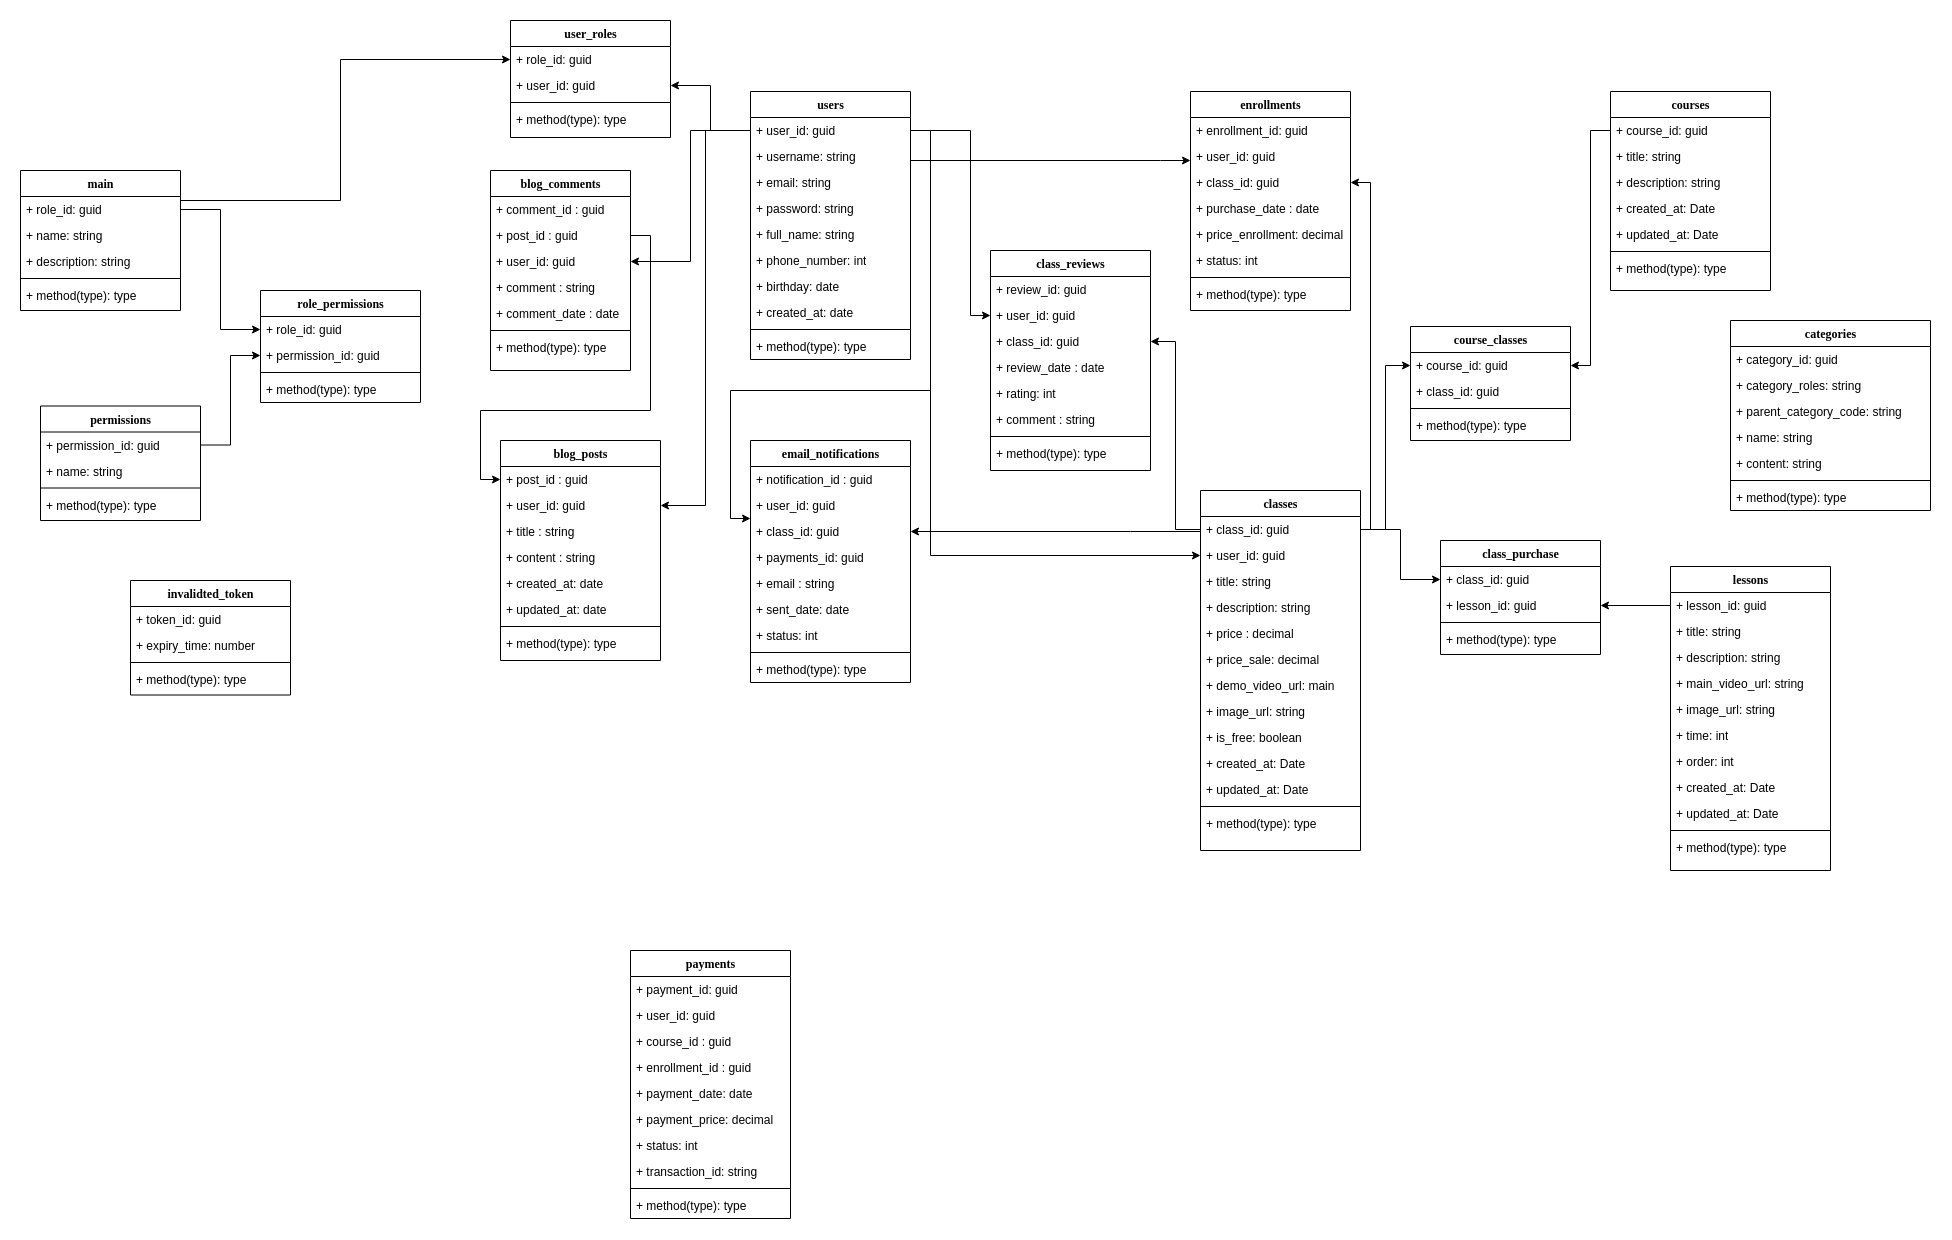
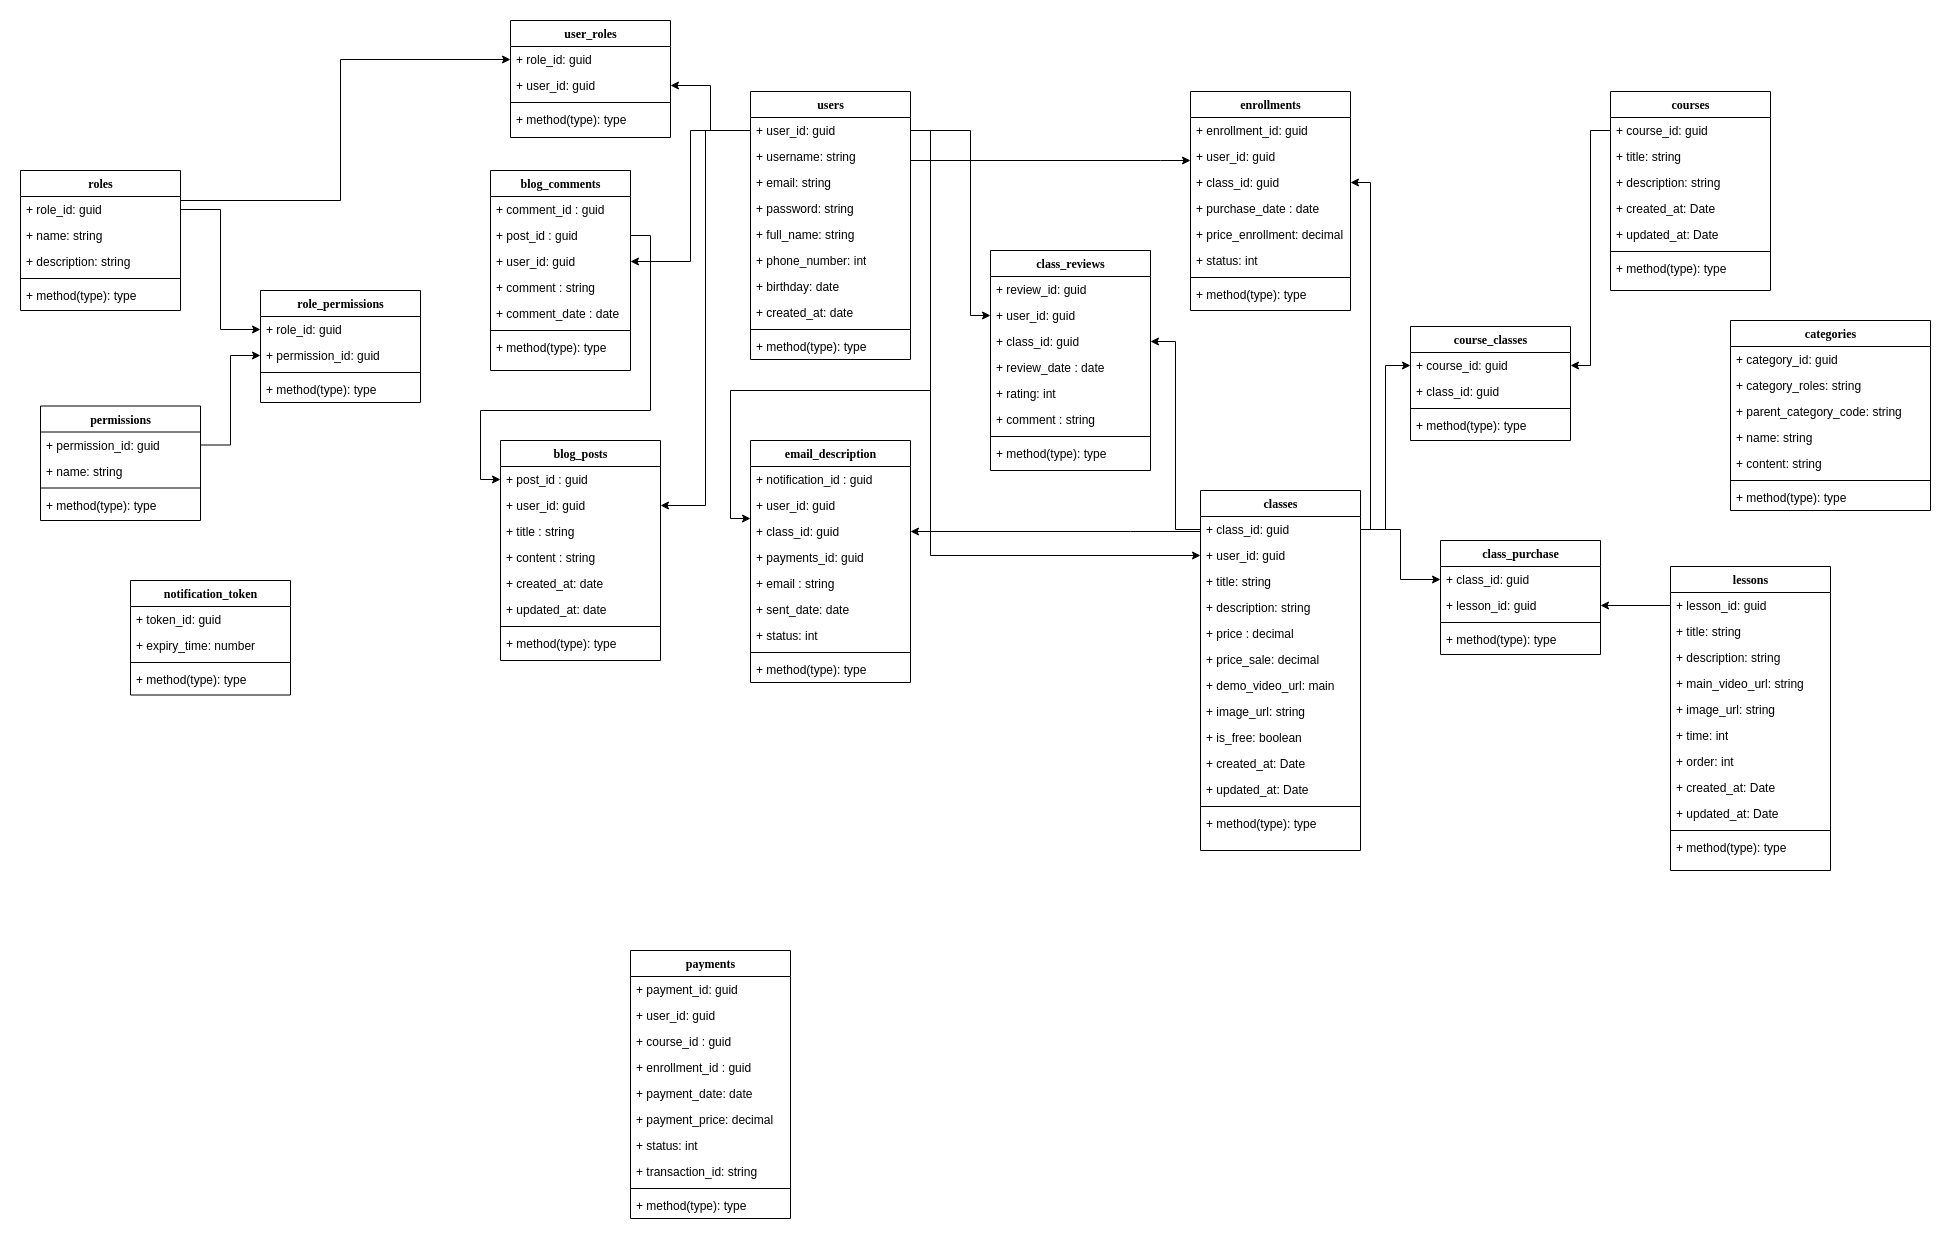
- <mxCell id="30" value="main" style="swimlane;html=1;fontStyle=1;align=center;verticalAlign=top;childLayout=stackLayout;horizontal=1;startSize=26;horizontalStack=0;resizeParent=1;resizeLast=0;collapsible=1;marginBottom=0;swimlaneFillColor=#ffffff;rounded=0;shadow=0;comic=0;labelBackgroundColor=none;strokeWidth=1;fillColor=none;fontFamily=Verdana;fontSize=12" parent="1" vertex="1"><mxGeometry x="20" y="170" width="160" height="140" as="geometry" /></mxCell>
+ <mxCell id="30" value="roles" style="swimlane;html=1;fontStyle=1;align=center;verticalAlign=top;childLayout=stackLayout;horizontal=1;startSize=26;horizontalStack=0;resizeParent=1;resizeLast=0;collapsible=1;marginBottom=0;swimlaneFillColor=#ffffff;rounded=0;shadow=0;comic=0;labelBackgroundColor=none;strokeWidth=1;fillColor=none;fontFamily=Verdana;fontSize=12" parent="1" vertex="1"><mxGeometry x="20" y="170" width="160" height="140" as="geometry" /></mxCell>
- <mxCell id="110" value="email_notifications  " style="swimlane;html=1;fontStyle=1;align=center;verticalAlign=top;childLayout=stackLayout;horizontal=1;startSize=26;horizontalStack=0;resizeParent=1;resizeLast=0;collapsible=1;marginBottom=0;swimlaneFillColor=#ffffff;rounded=0;shadow=0;comic=0;labelBackgroundColor=none;strokeWidth=1;fillColor=none;fontFamily=Verdana;fontSize=12" parent="1" vertex="1"><mxGeometry x="750" y="440" width="160" height="242" as="geometry" /></mxCell>
+ <mxCell id="110" value="email_description  " style="swimlane;html=1;fontStyle=1;align=center;verticalAlign=top;childLayout=stackLayout;horizontal=1;startSize=26;horizontalStack=0;resizeParent=1;resizeLast=0;collapsible=1;marginBottom=0;swimlaneFillColor=#ffffff;rounded=0;shadow=0;comic=0;labelBackgroundColor=none;strokeWidth=1;fillColor=none;fontFamily=Verdana;fontSize=12" parent="1" vertex="1"><mxGeometry x="750" y="440" width="160" height="242" as="geometry" /></mxCell>
- <mxCell id="121" value="invalidted_token" style="swimlane;html=1;fontStyle=1;align=center;verticalAlign=top;childLayout=stackLayout;horizontal=1;startSize=26;horizontalStack=0;resizeParent=1;resizeLast=0;collapsible=1;marginBottom=0;swimlaneFillColor=#ffffff;rounded=0;shadow=0;comic=0;labelBackgroundColor=none;strokeWidth=1;fillColor=none;fontFamily=Verdana;fontSize=12" parent="1" vertex="1"><mxGeometry x="130" y="580" width="160" height="114.5" as="geometry" /></mxCell>
+ <mxCell id="121" value="notification_token" style="swimlane;html=1;fontStyle=1;align=center;verticalAlign=top;childLayout=stackLayout;horizontal=1;startSize=26;horizontalStack=0;resizeParent=1;resizeLast=0;collapsible=1;marginBottom=0;swimlaneFillColor=#ffffff;rounded=0;shadow=0;comic=0;labelBackgroundColor=none;strokeWidth=1;fillColor=none;fontFamily=Verdana;fontSize=12" parent="1" vertex="1"><mxGeometry x="130" y="580" width="160" height="114.5" as="geometry" /></mxCell>
